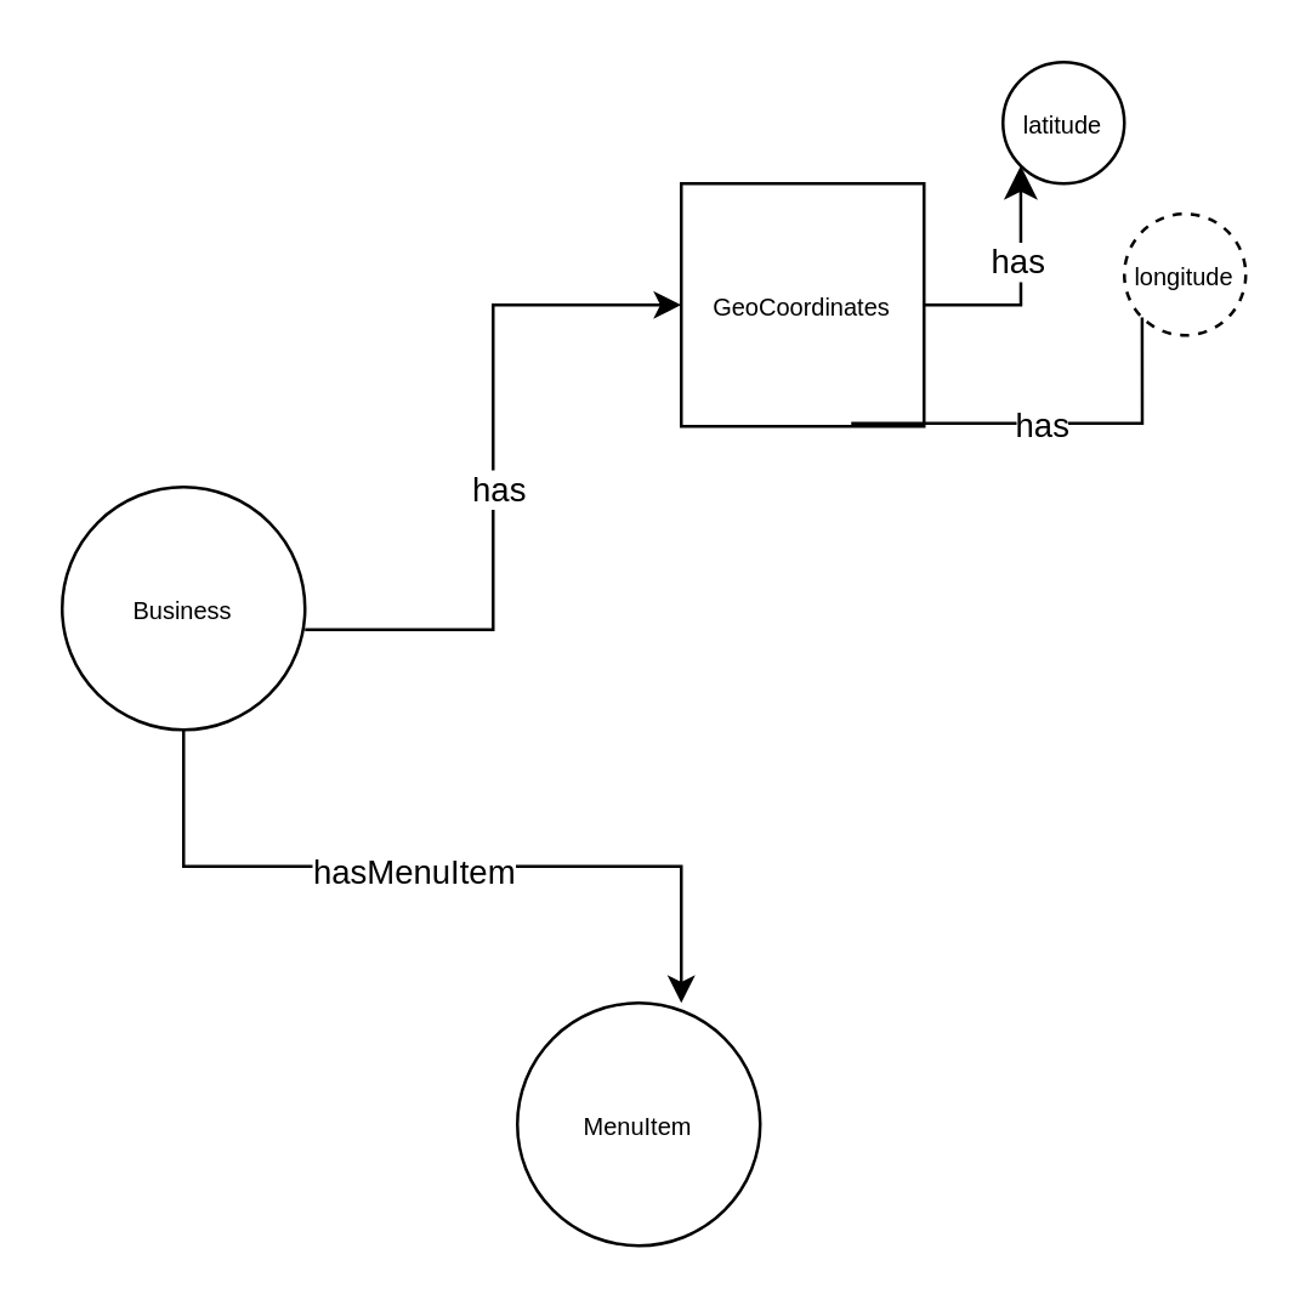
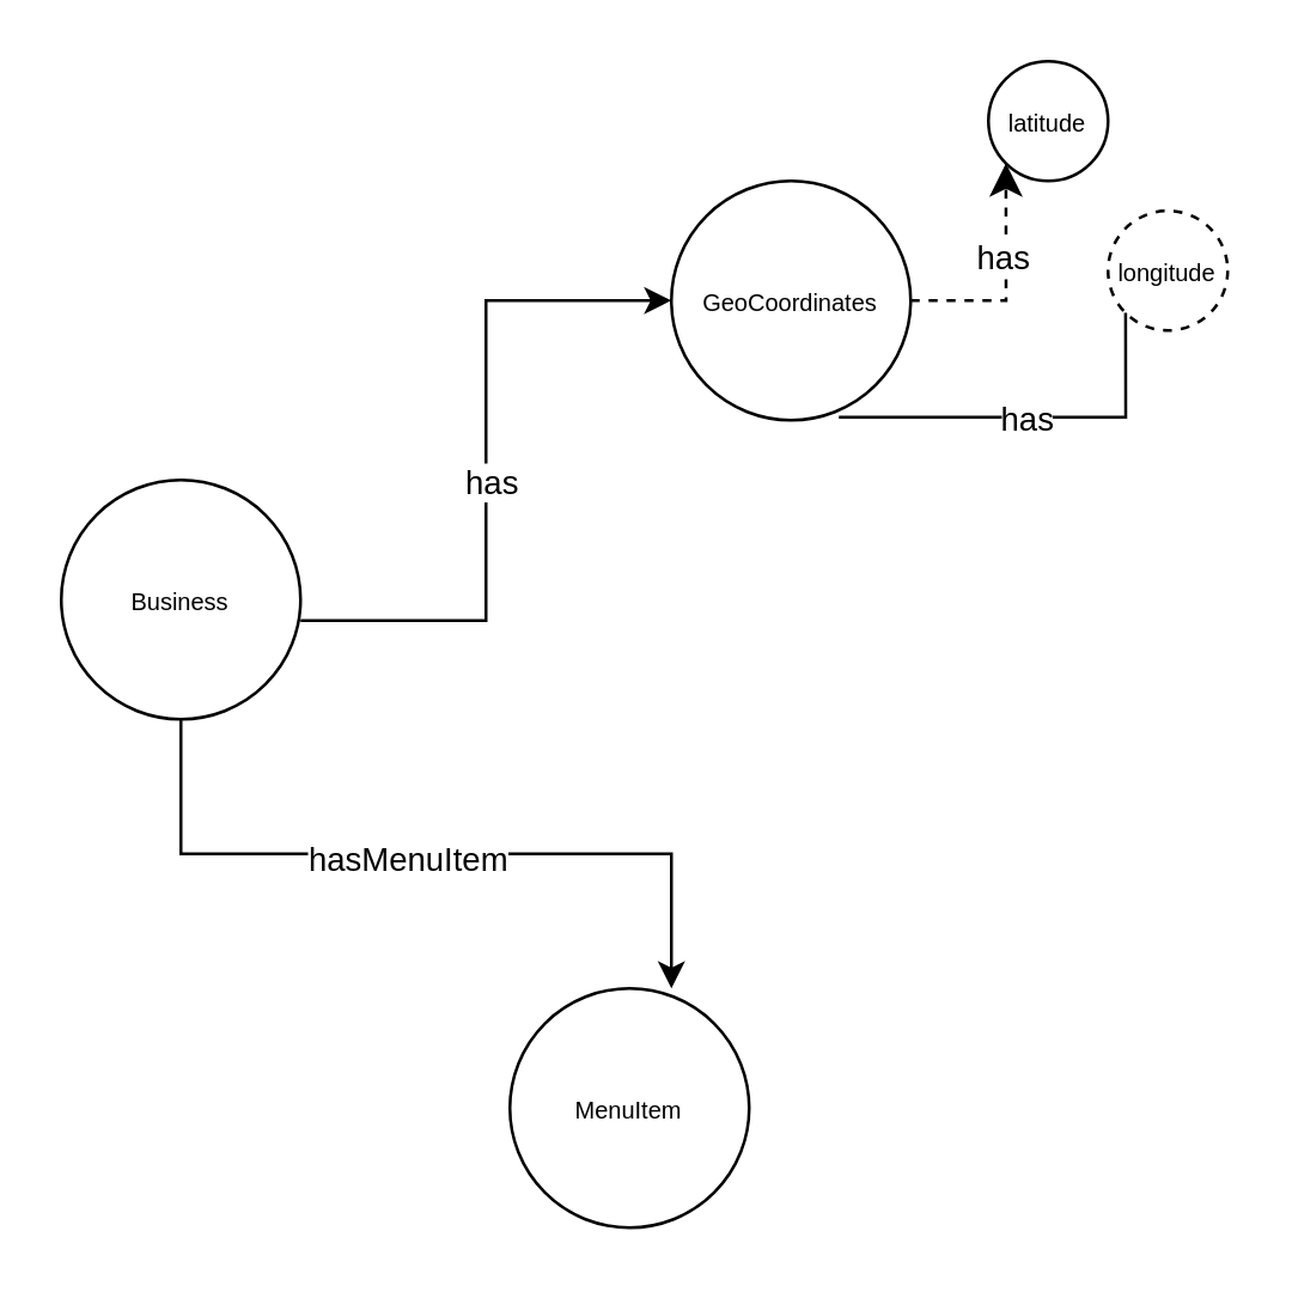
- <mxCell id="5" value="&lt;font style=&quot;font-size: 8px;&quot;&gt;GeoCoordinates&lt;/font&gt;" style="whiteSpace=wrap;html=1;aspect=fixed;rounded=0;" vertex="1" parent="1"><mxGeometry x="224" y="60" width="80" height="80" as="geometry" /></mxCell>
+ <mxCell id="5" value="&lt;font style=&quot;font-size: 8px;&quot;&gt;GeoCoordinates&lt;/font&gt;" style="ellipse;whiteSpace=wrap;html=1;aspect=fixed;" vertex="1" parent="1"><mxGeometry x="224" y="60" width="80" height="80" as="geometry" /></mxCell>
- <mxCell id="10" value="" style="edgeStyle=segmentEdgeStyle;endArrow=classic;html=1;curved=0;rounded=0;endSize=8;startSize=8;entryX=0;entryY=1;entryDx=0;entryDy=0;" edge="1" parent="1" source="5" target="6"><mxGeometry width="50" height="50" relative="1" as="geometry"><mxPoint x="280" y="260" as="sourcePoint" /><mxPoint x="330" y="210" as="targetPoint" /></mxGeometry></mxCell>
+ <mxCell id="10" value="" style="edgeStyle=segmentEdgeStyle;endArrow=classic;html=1;curved=0;rounded=0;endSize=8;startSize=8;entryX=0;entryY=1;entryDx=0;entryDy=0;dashed=1;" edge="1" parent="1" source="5" target="6"><mxGeometry width="50" height="50" relative="1" as="geometry"><mxPoint x="280" y="260" as="sourcePoint" /><mxPoint x="330" y="210" as="targetPoint" /></mxGeometry></mxCell>
